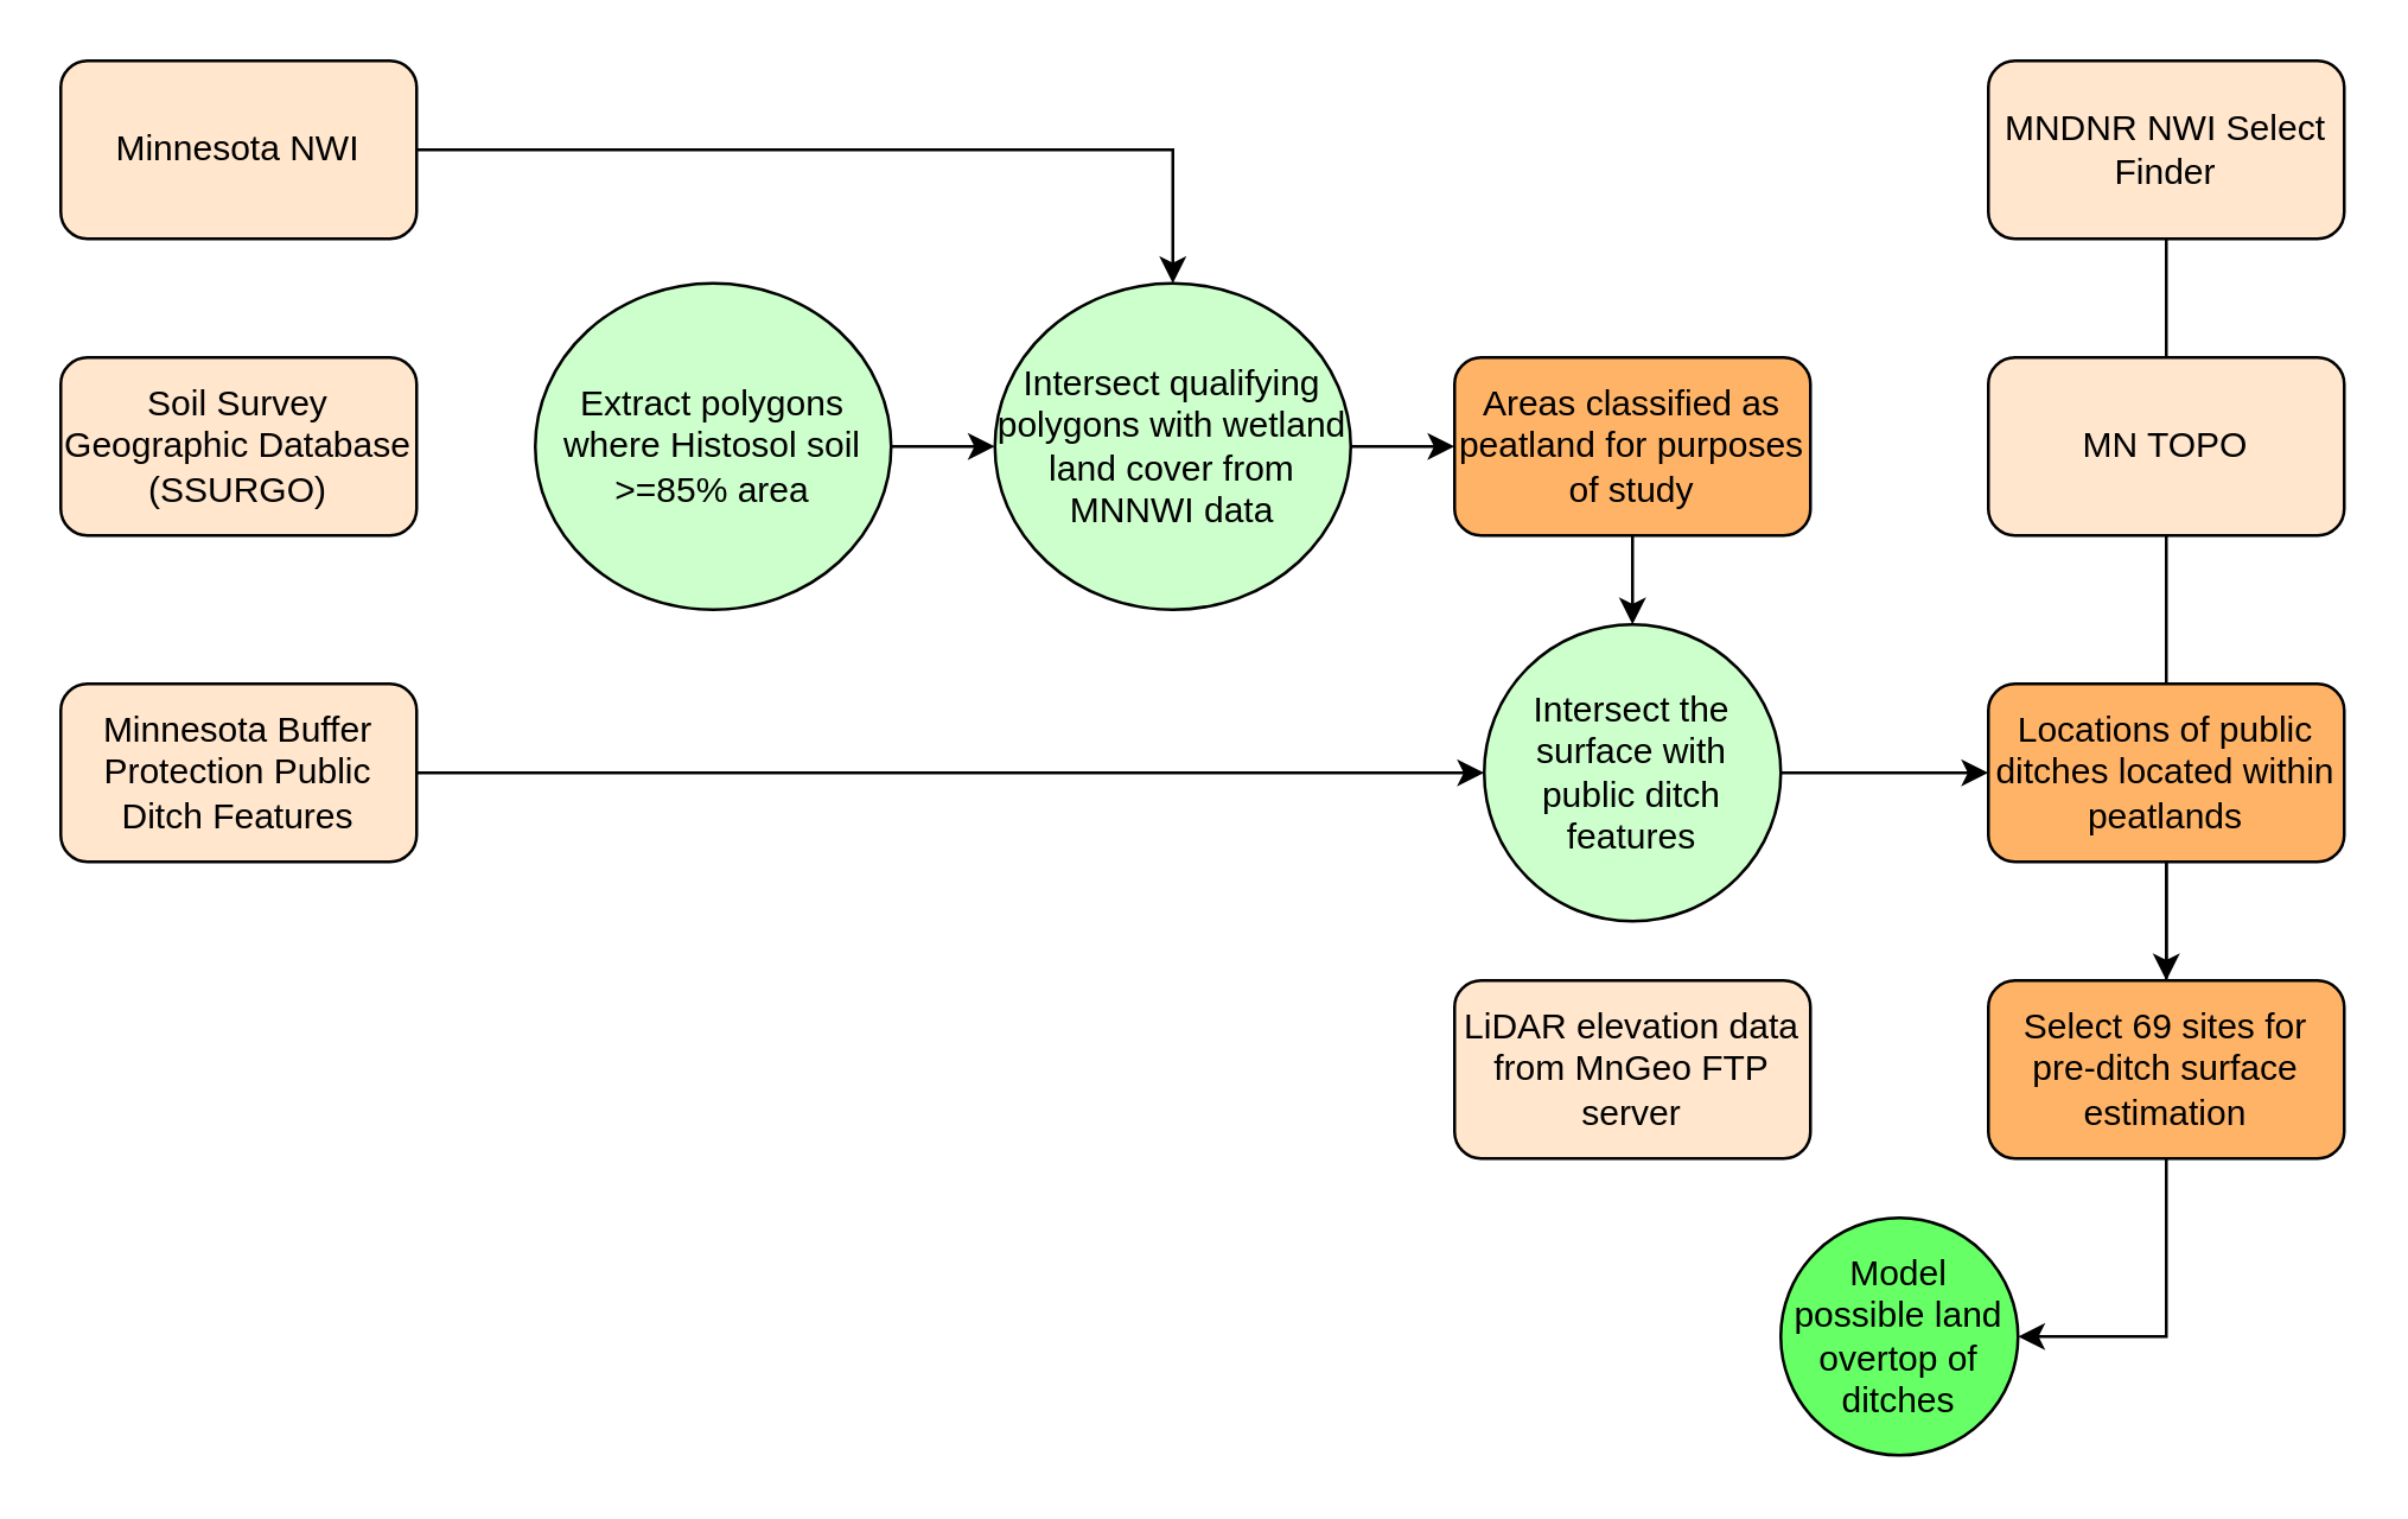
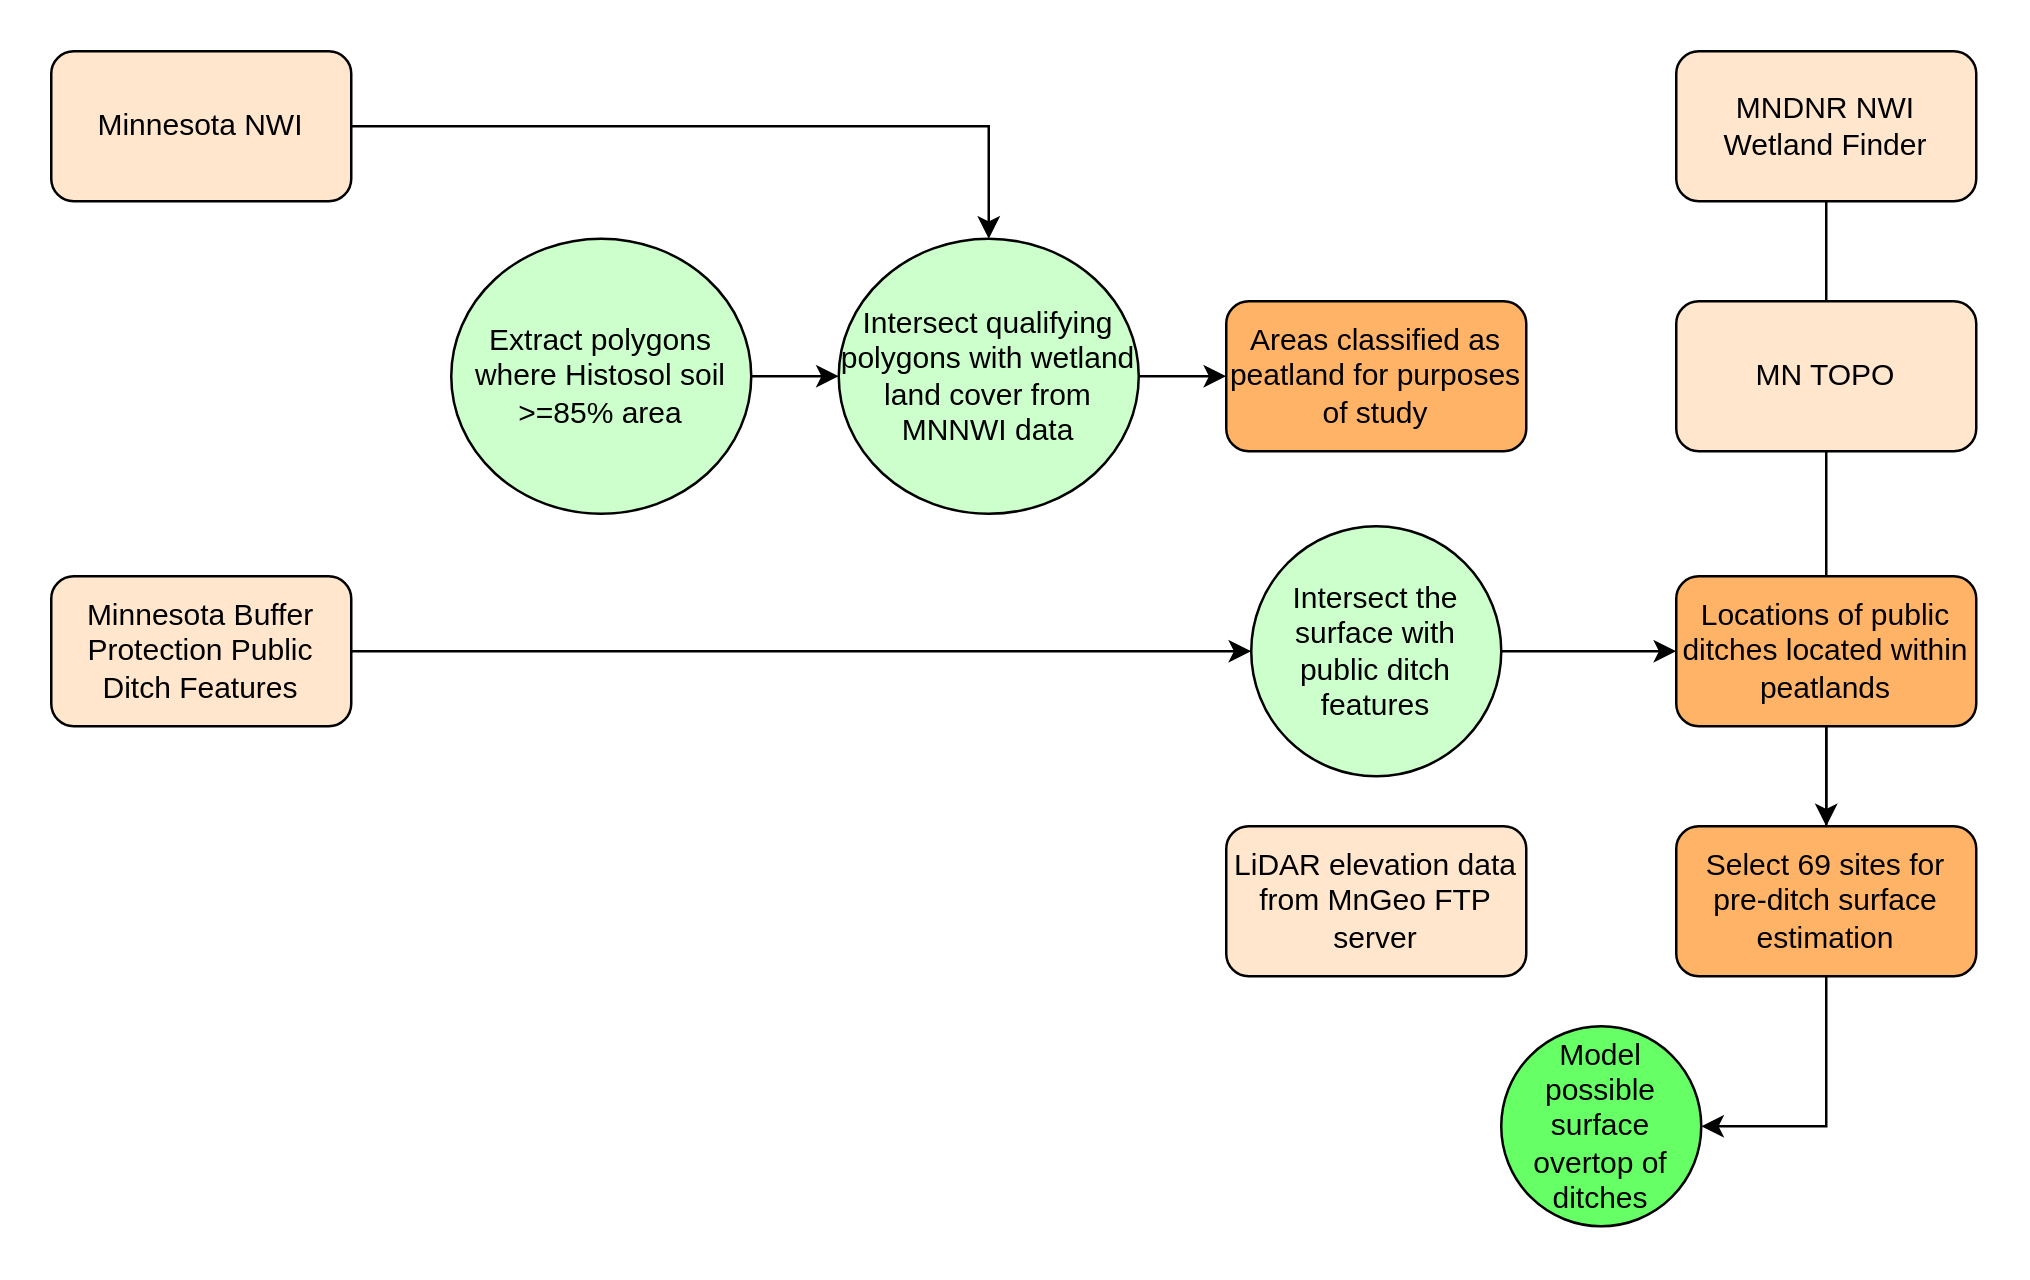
- <mxCell id="15" value="MNDNR NWI Select Finder" style="rounded=1;whiteSpace=wrap;html=1;fillColor=#FFE6CC;" vertex="1" parent="1"><mxGeometry x="670" y="20" width="120" height="60" as="geometry" /></mxCell>
+ <mxCell id="15" value="MNDNR NWI Wetland Finder" style="rounded=1;whiteSpace=wrap;html=1;fillColor=#FFE6CC;" vertex="1" parent="1"><mxGeometry x="670" y="20" width="120" height="60" as="geometry" /></mxCell>
- <mxCell id="4" value="Soil Survey Geographic Database (SSURGO)" style="rounded=1;whiteSpace=wrap;html=1;fillColor=#FFE6CC;" vertex="1" parent="1"><mxGeometry x="20" y="120" width="120" height="60" as="geometry" /></mxCell>
- <mxCell id="9" style="edgeStyle=orthogonalEdgeStyle;rounded=0;orthogonalLoop=1;jettySize=auto;html=1;" edge="1" parent="1" source="10" target="14"><mxGeometry relative="1" as="geometry" /></mxCell>
- <mxCell id="23" value="Model possible land overtop of ditches" style="ellipse;whiteSpace=wrap;html=1;aspect=fixed;fillColor=#66FF66;" vertex="1" parent="1"><mxGeometry x="600" y="410" width="80" height="80" as="geometry" /></mxCell>
+ <mxCell id="23" value="Model possible surface overtop of ditches" style="ellipse;whiteSpace=wrap;html=1;aspect=fixed;fillColor=#66FF66;" vertex="1" parent="1"><mxGeometry x="600" y="410" width="80" height="80" as="geometry" /></mxCell>
